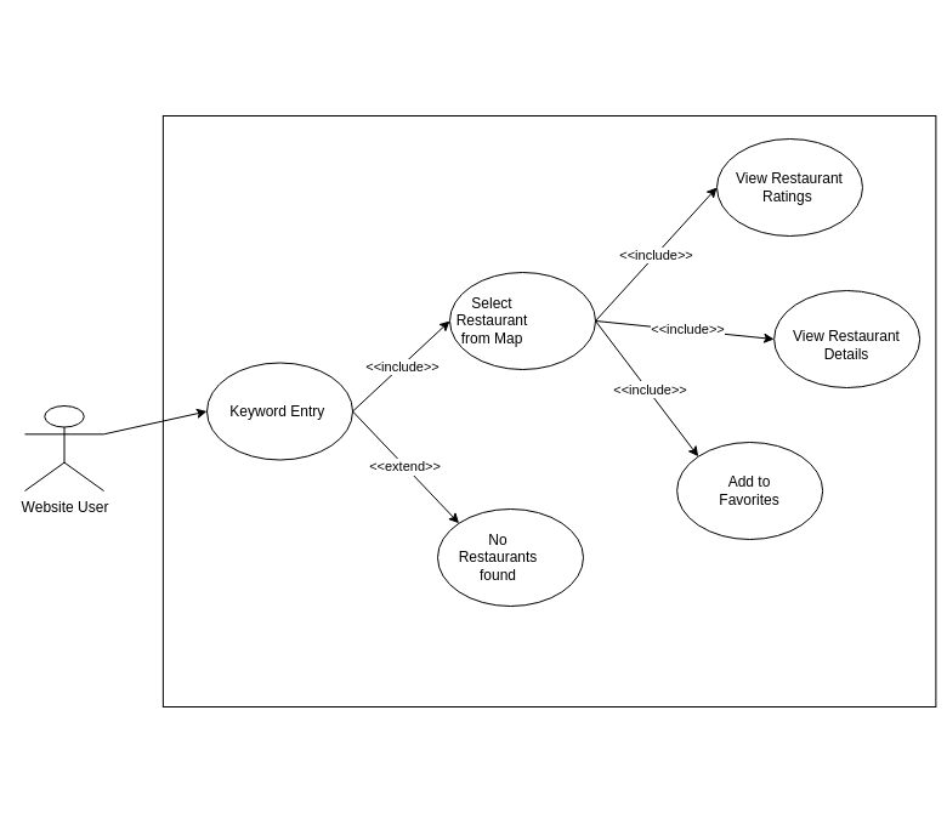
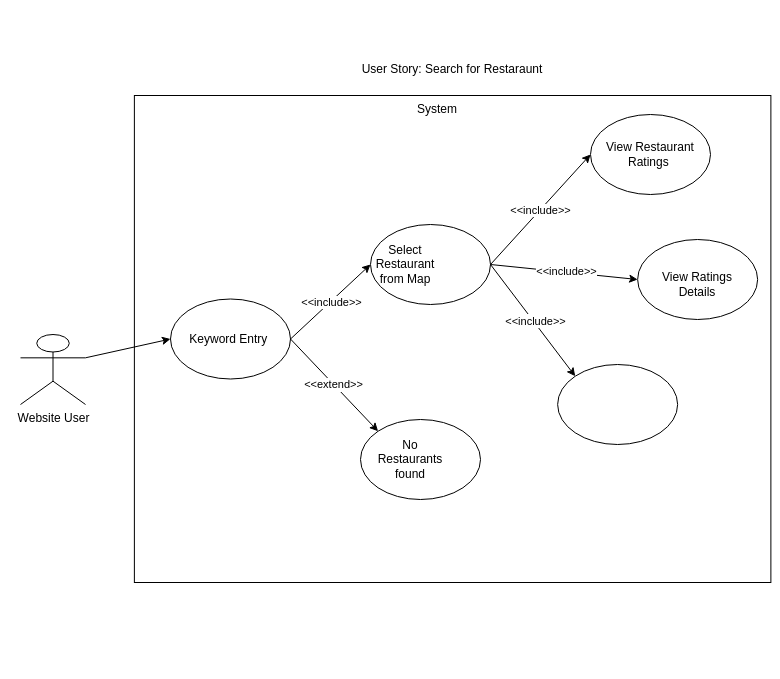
+ <mxCell id="10" value="User Story: Search for Restaraunt" style="text;html=1;align=center;verticalAlign=middle;whiteSpace=wrap;rounded=0;" vertex="1" parent="1"><mxGeometry x="347.13" width="210" height="30" as="geometry" y="54" /></mxCell>
+ <mxCell id="9" value="System" style="text;html=1;align=center;verticalAlign=middle;whiteSpace=wrap;rounded=0;" vertex="1" parent="1"><mxGeometry x="406.75" y="94" width="60" height="30" as="geometry" /></mxCell>
- <mxCell id="18" value="View Restaurant Details" style="text;html=1;align=center;verticalAlign=middle;whiteSpace=wrap;rounded=0;" vertex="1" parent="1"><mxGeometry x="647.13" y="268.5" width="100" height="30" as="geometry" /></mxCell>
+ <mxCell id="18" value="View Ratings Details" style="text;html=1;align=center;verticalAlign=middle;whiteSpace=wrap;rounded=0;" vertex="1" parent="1"><mxGeometry x="647.13" y="268.5" width="100" height="30" as="geometry" /></mxCell>
- <mxCell id="28" value="Add to Favorites" style="text;html=1;align=center;verticalAlign=middle;whiteSpace=wrap;rounded=0;" vertex="1" parent="1"><mxGeometry x="587.13" y="389" width="60" height="30" as="geometry" /></mxCell>
